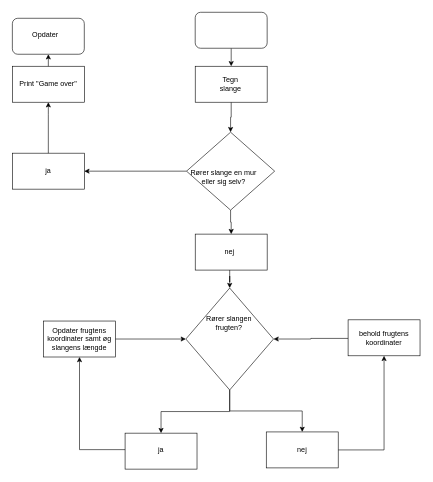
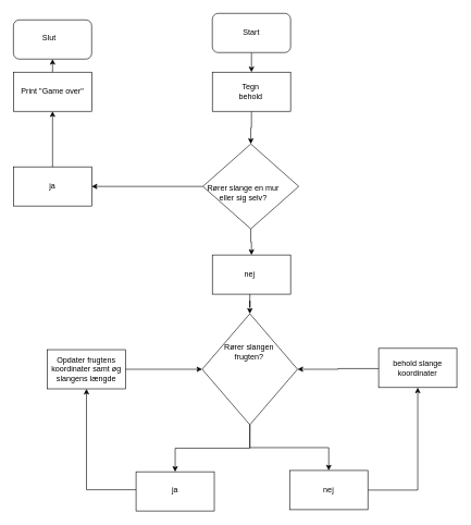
+ <mxCell id="4" value="Start" style="text;html=1;strokeColor=none;fillColor=none;align=center;verticalAlign=middle;whiteSpace=wrap;rounded=0;" vertex="1" parent="1"><mxGeometry x="355" y="35" width="60" height="30" as="geometry" /></mxCell>
- <mxCell id="32" value="Opdater" style="text;html=1;strokeColor=none;fillColor=none;align=center;verticalAlign=middle;whiteSpace=wrap;rounded=0;" vertex="1" parent="1"><mxGeometry x="30" y="35" width="90" height="45" as="geometry" /></mxCell>
+ <mxCell id="32" value="Slut" style="text;html=1;strokeColor=none;fillColor=none;align=center;verticalAlign=middle;whiteSpace=wrap;rounded=0;" vertex="1" parent="1"><mxGeometry x="30" y="35" width="90" height="45" as="geometry" /></mxCell>
- <mxCell id="7" value="Tegn slange" style="text;html=1;strokeColor=none;fillColor=none;align=center;verticalAlign=middle;whiteSpace=wrap;rounded=0;" vertex="1" parent="1"><mxGeometry x="354" y="125" width="60" height="30" as="geometry" /></mxCell>
+ <mxCell id="7" value="Tegn behold" style="text;html=1;strokeColor=none;fillColor=none;align=center;verticalAlign=middle;whiteSpace=wrap;rounded=0;" vertex="1" parent="1"><mxGeometry x="354" y="125" width="60" height="30" as="geometry" /></mxCell>
- <mxCell id="38" value="behold frugtens koordinater" style="text;html=1;strokeColor=none;fillColor=none;align=center;verticalAlign=middle;whiteSpace=wrap;rounded=0;" vertex="1" parent="1"><mxGeometry x="580" y="535" width="120" height="58" as="geometry" /></mxCell>
+ <mxCell id="38" value="behold slange koordinater" style="text;html=1;strokeColor=none;fillColor=none;align=center;verticalAlign=middle;whiteSpace=wrap;rounded=0;" vertex="1" parent="1"><mxGeometry x="580" y="535" width="120" height="58" as="geometry" /></mxCell>
